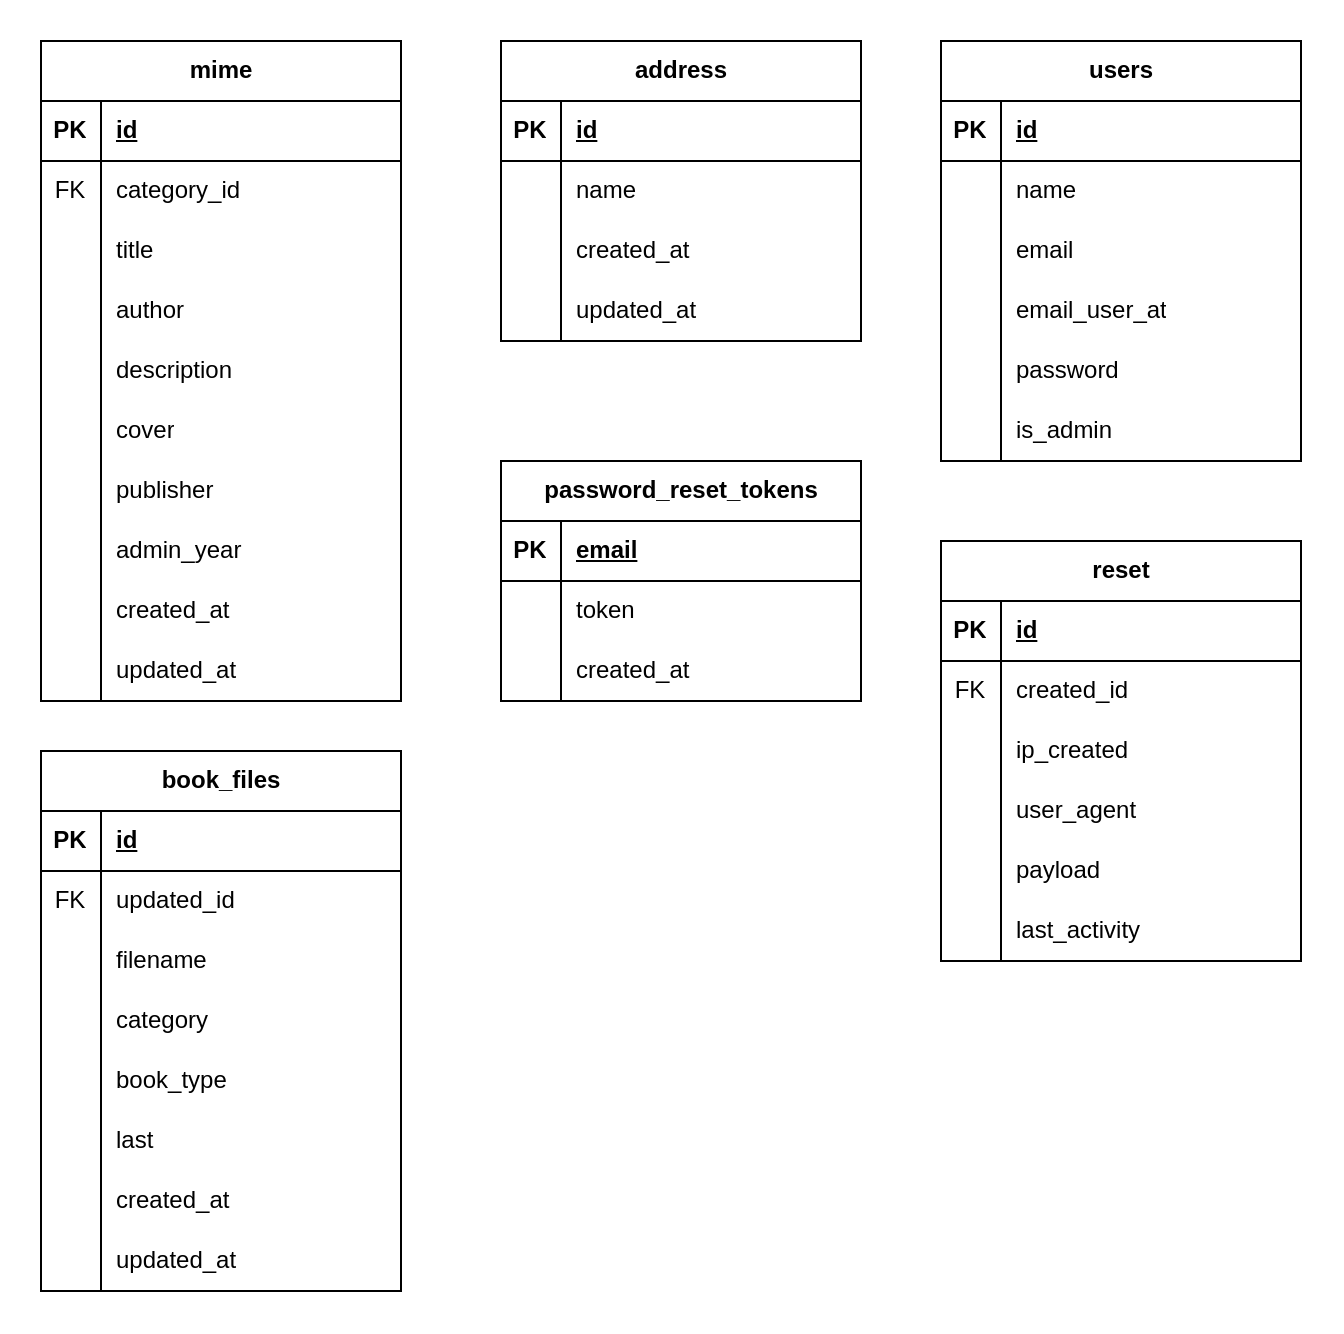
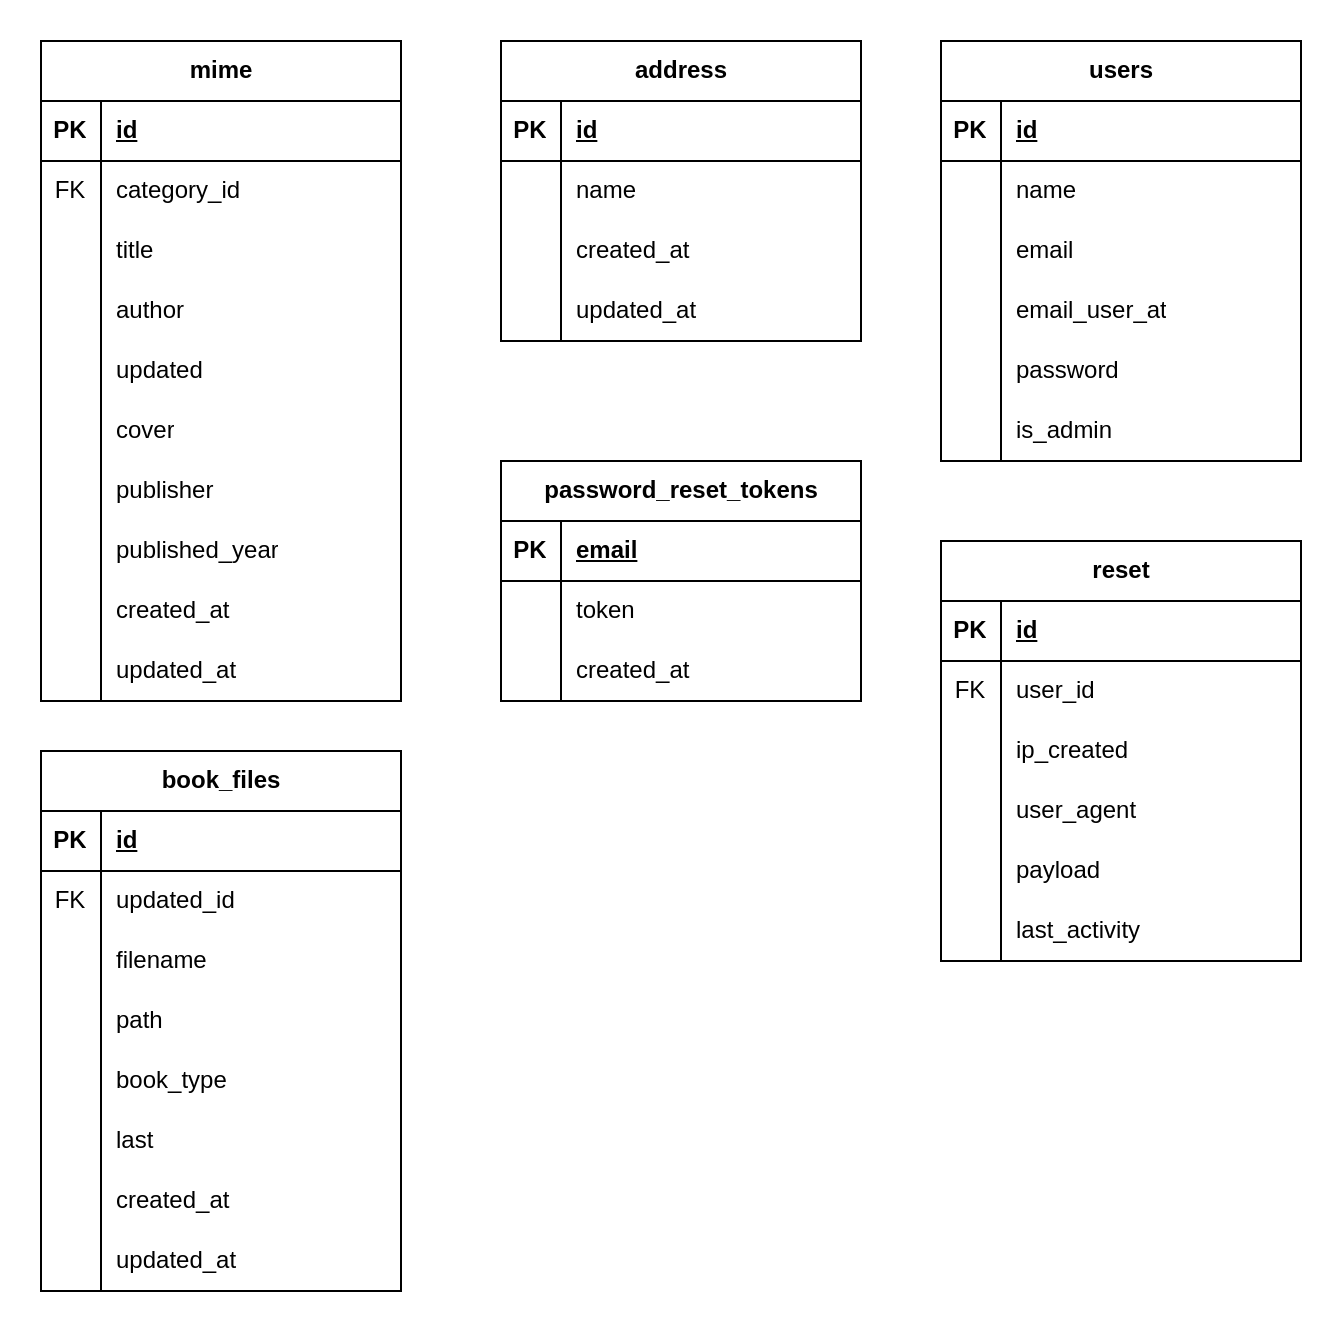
- <mxCell id="17" value="description" style="shape=partialRectangle;connectable=0;fillColor=none;top=0;left=0;bottom=0;right=0;align=left;spacingLeft=6;overflow=hidden;whiteSpace=wrap;html=1;" parent="15" vertex="1"><mxGeometry x="30" width="150" height="30" as="geometry"><mxRectangle width="150" height="30" as="alternateBounds" /></mxGeometry></mxCell>
+ <mxCell id="17" value="updated" style="shape=partialRectangle;connectable=0;fillColor=none;top=0;left=0;bottom=0;right=0;align=left;spacingLeft=6;overflow=hidden;whiteSpace=wrap;html=1;" parent="15" vertex="1"><mxGeometry x="30" width="150" height="30" as="geometry"><mxRectangle width="150" height="30" as="alternateBounds" /></mxGeometry></mxCell>
- <mxCell id="26" value="admin_year" style="shape=partialRectangle;connectable=0;fillColor=none;top=0;left=0;bottom=0;right=0;align=left;spacingLeft=6;overflow=hidden;whiteSpace=wrap;html=1;" parent="24" vertex="1"><mxGeometry x="30" width="150" height="30" as="geometry"><mxRectangle width="150" height="30" as="alternateBounds" /></mxGeometry></mxCell>
+ <mxCell id="26" value="published_year" style="shape=partialRectangle;connectable=0;fillColor=none;top=0;left=0;bottom=0;right=0;align=left;spacingLeft=6;overflow=hidden;whiteSpace=wrap;html=1;" parent="24" vertex="1"><mxGeometry x="30" width="150" height="30" as="geometry"><mxRectangle width="150" height="30" as="alternateBounds" /></mxGeometry></mxCell>
- <mxCell id="68" value="created_id" style="shape=partialRectangle;connectable=0;fillColor=none;top=0;left=0;bottom=0;right=0;align=left;spacingLeft=6;overflow=hidden;whiteSpace=wrap;html=1;" parent="66" vertex="1"><mxGeometry x="30" width="150" height="30" as="geometry"><mxRectangle width="150" height="30" as="alternateBounds" /></mxGeometry></mxCell>
+ <mxCell id="68" value="user_id" style="shape=partialRectangle;connectable=0;fillColor=none;top=0;left=0;bottom=0;right=0;align=left;spacingLeft=6;overflow=hidden;whiteSpace=wrap;html=1;" parent="66" vertex="1"><mxGeometry x="30" width="150" height="30" as="geometry"><mxRectangle width="150" height="30" as="alternateBounds" /></mxGeometry></mxCell>
- <mxCell id="106" value="category" style="shape=partialRectangle;connectable=0;fillColor=none;top=0;left=0;bottom=0;right=0;align=left;spacingLeft=6;overflow=hidden;whiteSpace=wrap;html=1;" parent="104" vertex="1"><mxGeometry x="30" width="150" height="30" as="geometry"><mxRectangle width="150" height="30" as="alternateBounds" /></mxGeometry></mxCell>
+ <mxCell id="106" value="path" style="shape=partialRectangle;connectable=0;fillColor=none;top=0;left=0;bottom=0;right=0;align=left;spacingLeft=6;overflow=hidden;whiteSpace=wrap;html=1;" parent="104" vertex="1"><mxGeometry x="30" width="150" height="30" as="geometry"><mxRectangle width="150" height="30" as="alternateBounds" /></mxGeometry></mxCell>
